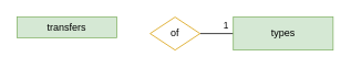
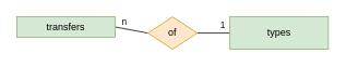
+ <mxCell id="2" style="rounded=0;orthogonalLoop=1;jettySize=auto;html=1;exitX=1;exitY=0.5;exitDx=0;exitDy=0;entryX=0;entryY=0.5;entryDx=0;entryDy=0;endArrow=none;startFill=0;" parent="1" source="4" target="8" edge="1"><mxGeometry relative="1" as="geometry"><mxPoint x="320" y="40" as="targetPoint" /></mxGeometry></mxCell>
+ <mxCell id="3" value="n" style="edgeLabel;html=1;align=center;verticalAlign=middle;resizable=0;points=[];labelBackgroundColor=none;" parent="2" vertex="1" connectable="0"><mxGeometry x="0.021" y="1" relative="1" as="geometry"><mxPoint x="-10" y="-9" as="offset" /></mxGeometry></mxCell>
- <mxCell id="8" value="of" style="rhombus;whiteSpace=wrap;html=1;fillColor=#ffffff;strokeColor=#d79b00;" parent="1" vertex="1"><mxGeometry x="180" y="20" width="60" height="40" as="geometry" /></mxCell>
+ <mxCell id="8" value="of" style="rhombus;whiteSpace=wrap;html=1;fillColor=#ffe6cc;strokeColor=#d79b00;" parent="1" vertex="1"><mxGeometry x="180" y="20" width="60" height="40" as="geometry" /></mxCell>
